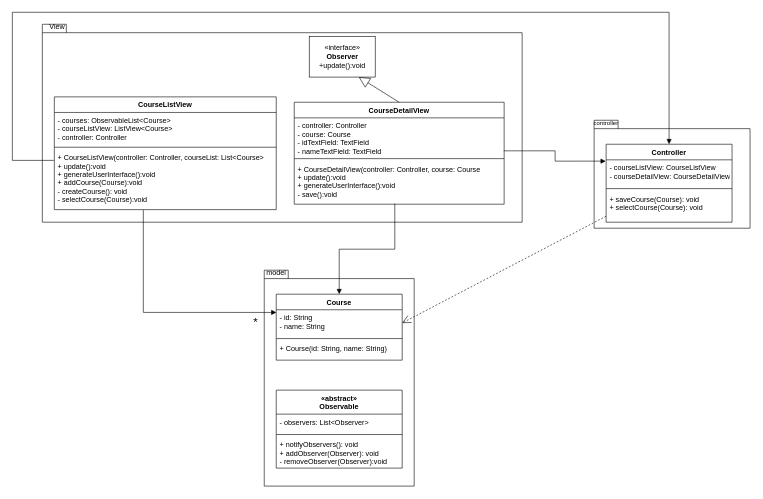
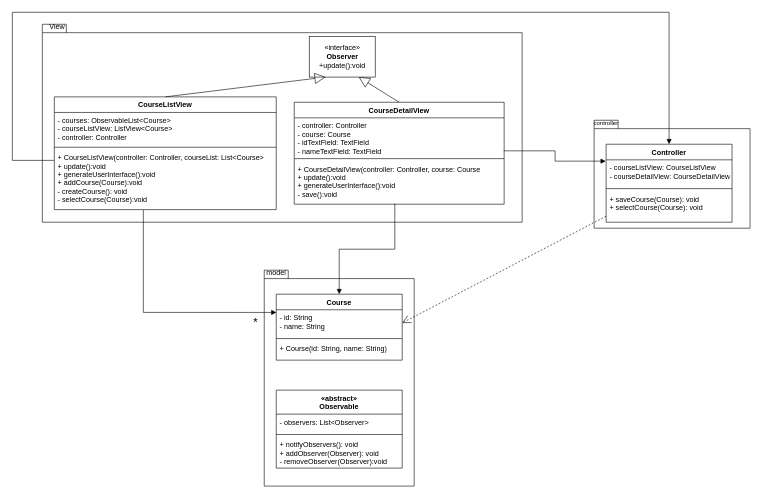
+ <mxCell id="12" value="" style="endArrow=block;endSize=16;endFill=0;html=1;rounded=0;exitX=0.5;exitY=0;exitDx=0;exitDy=0;entryX=0.25;entryY=1;entryDx=0;entryDy=0;" parent="1" source="3" target="7" edge="1"><mxGeometry width="160" relative="1" as="geometry"><mxPoint x="260" y="400" as="sourcePoint" /><mxPoint x="420" y="400" as="targetPoint" /></mxGeometry></mxCell>
